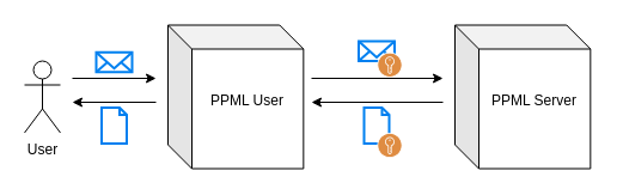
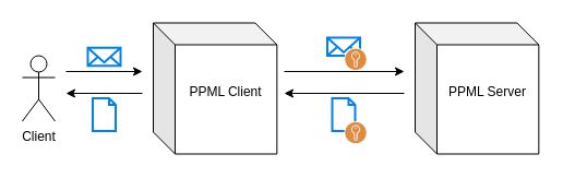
- <mxCell id="3" value="PPML User&lt;br&gt;&lt;br&gt;" style="shape=cube;whiteSpace=wrap;html=1;boundedLbl=1;backgroundOutline=1;darkOpacity=0.05;darkOpacity2=0.1;" vertex="1" parent="1"><mxGeometry x="140" y="20.5" width="113.33" height="120" as="geometry" /></mxCell>
+ <mxCell id="3" value="PPML Client&lt;br&gt;&lt;br&gt;" style="shape=cube;whiteSpace=wrap;html=1;boundedLbl=1;backgroundOutline=1;darkOpacity=0.05;darkOpacity2=0.1;" vertex="1" parent="1"><mxGeometry x="140" y="20.5" width="113.33" height="120" as="geometry" /></mxCell>
- <mxCell id="2" value="User" style="shape=umlActor;verticalLabelPosition=bottom;verticalAlign=top;html=1;outlineConnect=0;" vertex="1" parent="1"><mxGeometry x="20" y="50.5" width="30" height="60" as="geometry" /></mxCell>
+ <mxCell id="2" value="Client" style="shape=umlActor;verticalLabelPosition=bottom;verticalAlign=top;html=1;outlineConnect=0;" vertex="1" parent="1"><mxGeometry x="20" y="50.5" width="30" height="60" as="geometry" /></mxCell>
